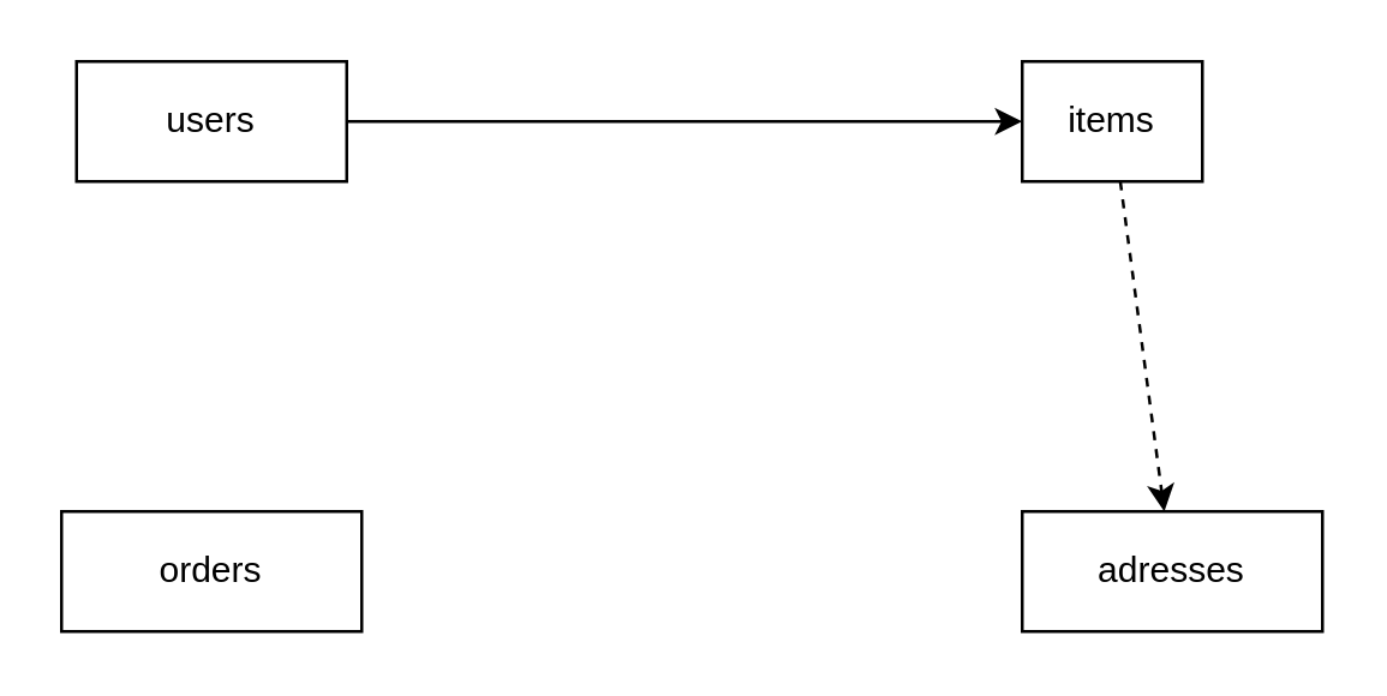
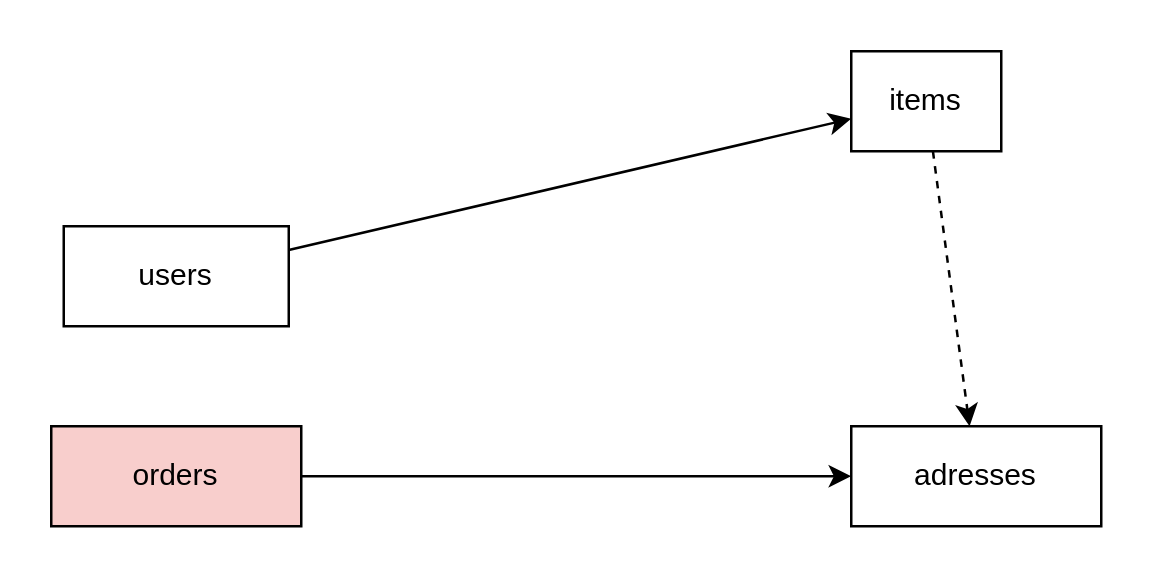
- <mxCell id="3" value="users" style="whiteSpace=wrap;html=1;align=center;" vertex="1" parent="1"><mxGeometry x="25" y="20" width="90" height="40" as="geometry" /></mxCell>
+ <mxCell id="3" value="users" style="whiteSpace=wrap;html=1;align=center;" vertex="1" parent="1"><mxGeometry x="25" y="90" width="90" height="40" as="geometry" /></mxCell>
- <mxCell id="5" value="orders" style="whiteSpace=wrap;html=1;align=center;" vertex="1" parent="1"><mxGeometry x="20" y="170" width="100" height="40" as="geometry" /></mxCell>
+ <mxCell id="5" value="orders" style="whiteSpace=wrap;html=1;align=center;fillColor=#f8cecc;" vertex="1" parent="1"><mxGeometry x="20" y="170" width="100" height="40" as="geometry" /></mxCell>
+ <mxCell id="4" value="" style="edgeStyle=none;html=1;" edge="1" parent="1" source="5" target="6"><mxGeometry relative="1" as="geometry" /></mxCell>
